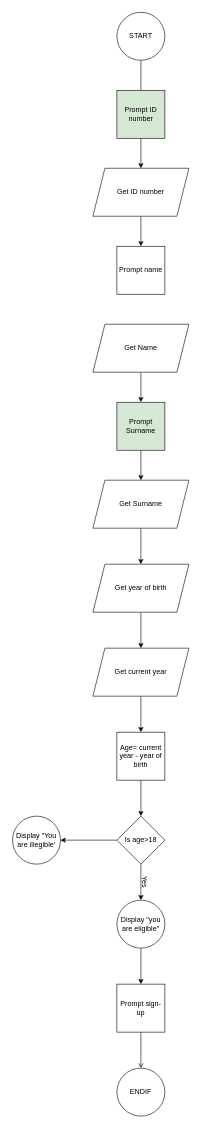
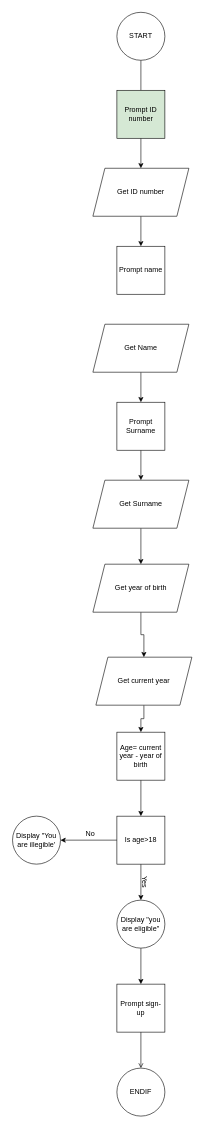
- <mxCell id="12" value="Prompt Surname" style="whiteSpace=wrap;html=1;aspect=fixed;fillColor=#d5e8d4;" vertex="1" parent="1"><mxGeometry x="194" y="670" width="80" height="80" as="geometry" /></mxCell>
+ <mxCell id="12" value="Prompt Surname" style="whiteSpace=wrap;html=1;aspect=fixed;" vertex="1" parent="1"><mxGeometry x="194" y="670" width="80" height="80" as="geometry" /></mxCell>
- <mxCell id="18" value="Get current year" style="shape=parallelogram;perimeter=parallelogramPerimeter;whiteSpace=wrap;html=1;fixedSize=1;" vertex="1" parent="1"><mxGeometry x="154" y="1080" width="160" height="80" as="geometry" /></mxCell>
+ <mxCell id="18" value="Get current year" style="shape=parallelogram;perimeter=parallelogramPerimeter;whiteSpace=wrap;html=1;fixedSize=1;" vertex="1" parent="1"><mxGeometry x="159" y="1095" width="160" height="80" as="geometry" /></mxCell>
+ <mxCell id="31" value="No" style="text;html=1;strokeColor=none;fillColor=none;align=center;verticalAlign=middle;whiteSpace=wrap;rounded=0;" vertex="1" parent="1"><mxGeometry x="130" y="1380" width="40" height="20" as="geometry" /></mxCell>
- <mxCell id="23" value="Is age&amp;gt;18" style="rhombus;whiteSpace=wrap;html=1;aspect=fixed;" vertex="1" parent="1"><mxGeometry x="194" y="1360" width="80" height="80" as="geometry" /></mxCell>
+ <mxCell id="23" value="Is age&amp;gt;18" style="whiteSpace=wrap;html=1;aspect=fixed;" vertex="1" parent="1"><mxGeometry x="194" y="1360" width="80" height="80" as="geometry" /></mxCell>
